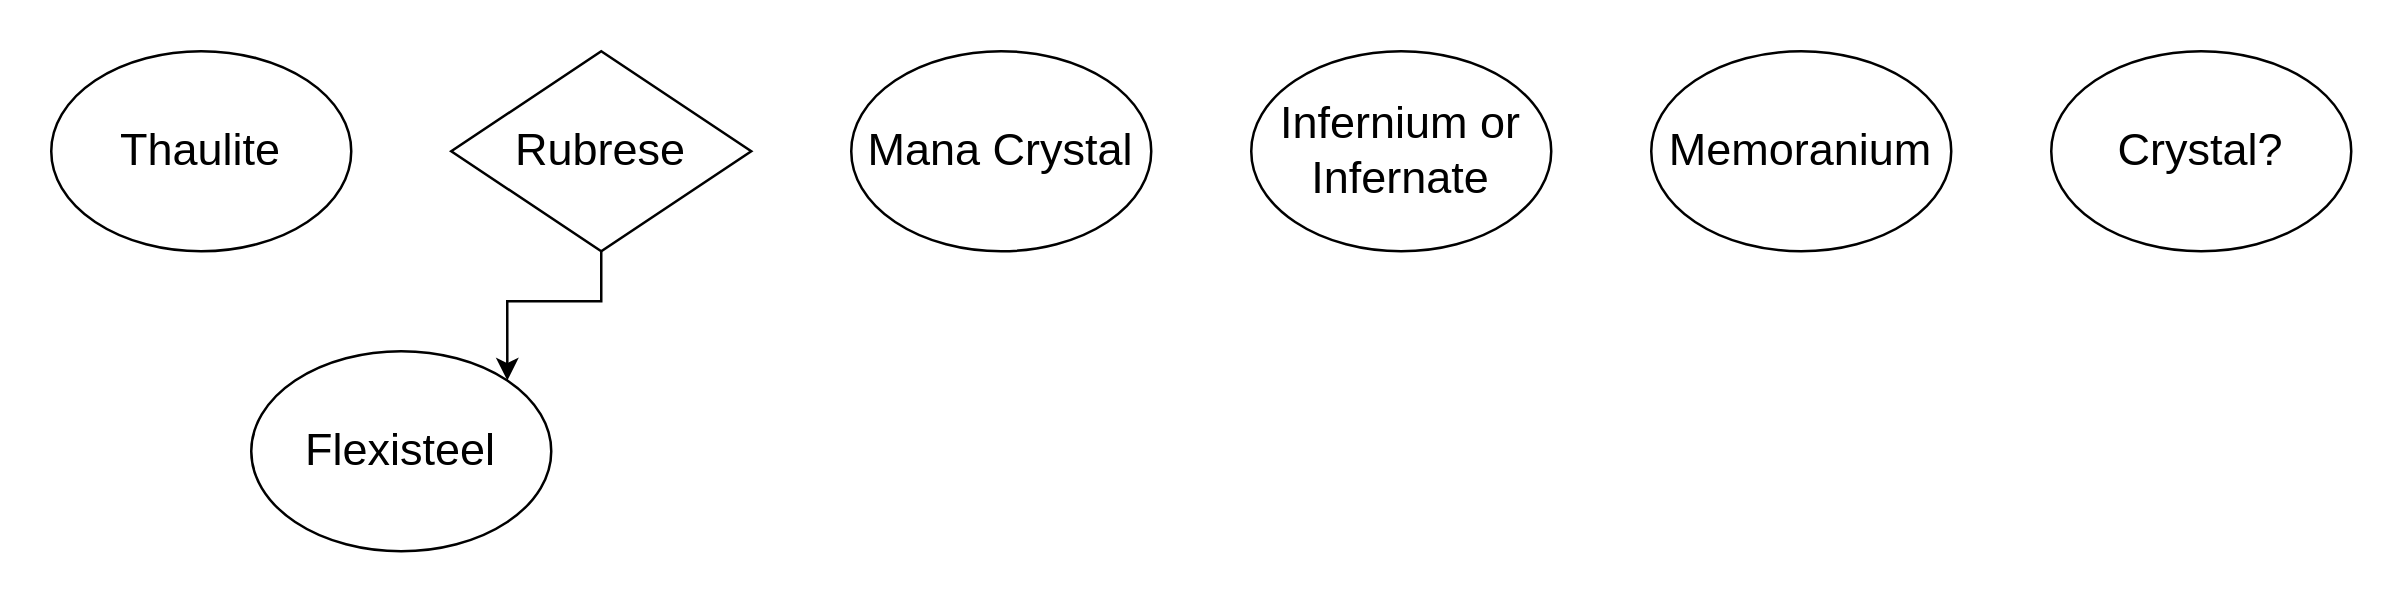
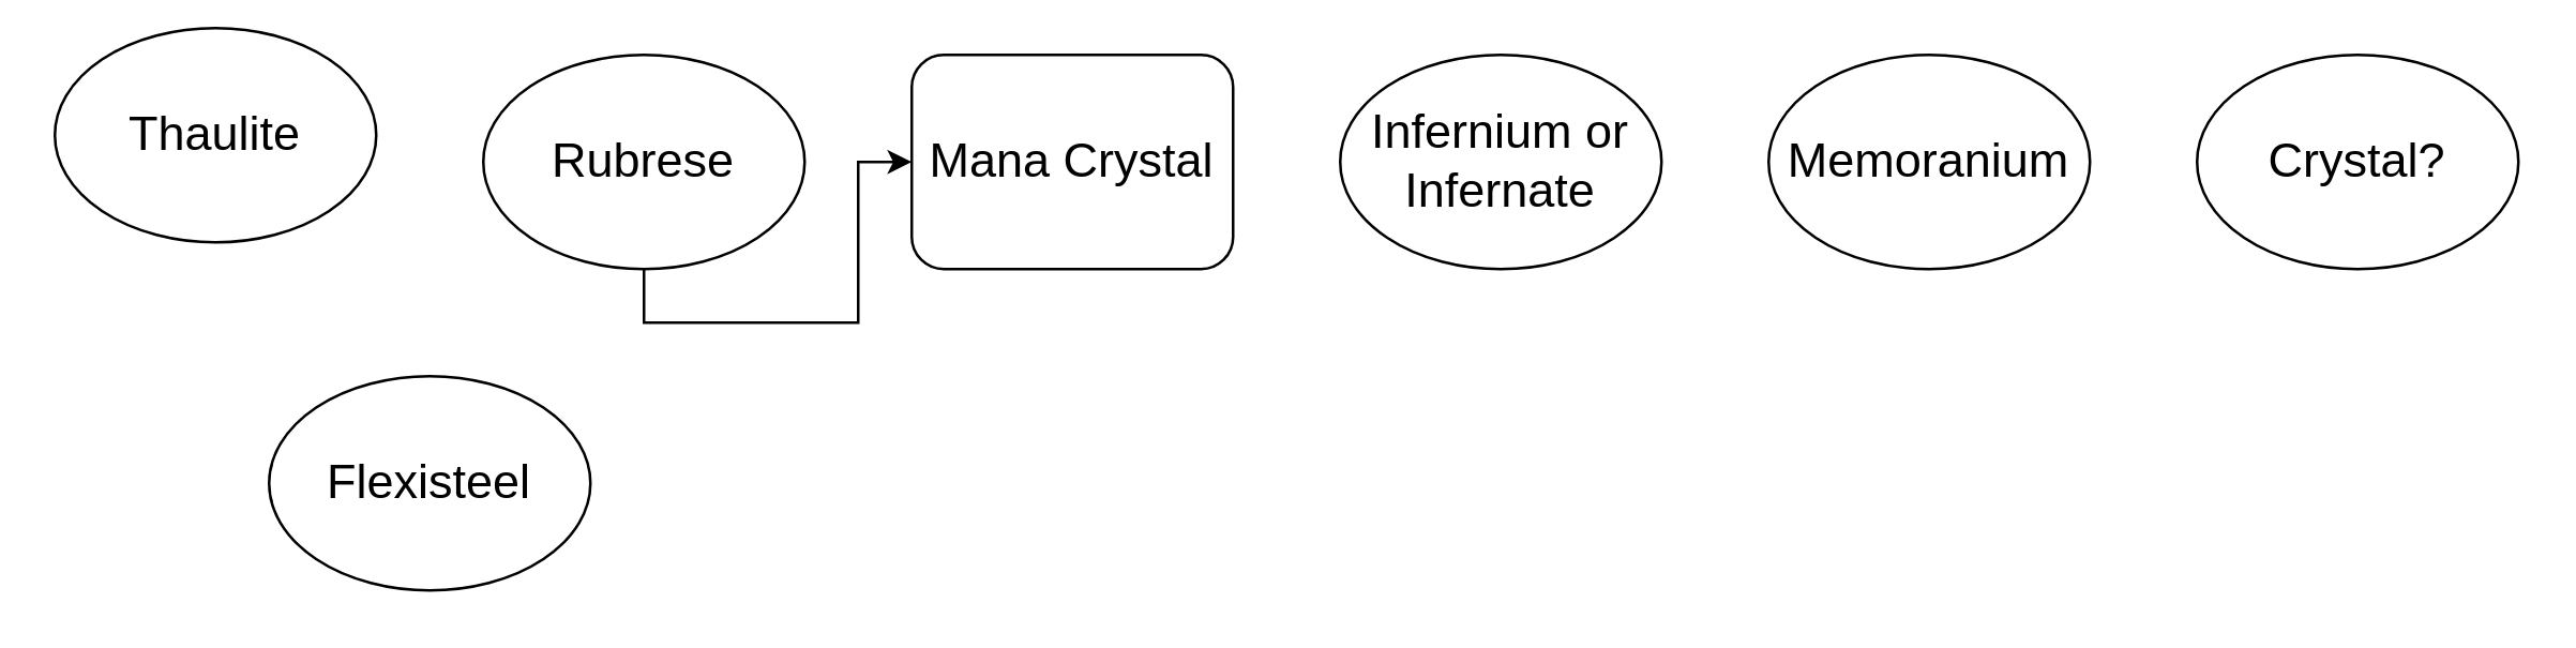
- <mxCell id="5" value="Thaulite" style="ellipse;whiteSpace=wrap;html=1;fontStyle=0;fontSize=18;fontFamily=Helvetica;" vertex="1" parent="1"><mxGeometry x="20" y="20" width="120" height="80" as="geometry" /></mxCell>
+ <mxCell id="5" value="Thaulite" style="ellipse;whiteSpace=wrap;html=1;fontStyle=0;fontSize=18;fontFamily=Helvetica;" vertex="1" parent="1"><mxGeometry x="20" y="10" width="120" height="80" as="geometry" /></mxCell>
- <mxCell id="3" value="Rubrese" style="rhombus;whiteSpace=wrap;html=1;fontStyle=0;fontSize=18;fontFamily=Helvetica;" vertex="1" parent="1"><mxGeometry x="180" y="20" width="120" height="80" as="geometry" /></mxCell>
+ <mxCell id="3" value="Rubrese" style="ellipse;whiteSpace=wrap;html=1;fontStyle=0;fontSize=18;fontFamily=Helvetica;" vertex="1" parent="1"><mxGeometry x="180" y="20" width="120" height="80" as="geometry" /></mxCell>
- <mxCell id="8" value="Mana Crystal" style="ellipse;whiteSpace=wrap;html=1;fontStyle=0;fontSize=18;fontFamily=Helvetica;" vertex="1" parent="1"><mxGeometry x="340" y="20" width="120" height="80" as="geometry" /></mxCell>
+ <mxCell id="8" value="Mana Crystal" style="whiteSpace=wrap;html=1;fontStyle=0;fontSize=18;fontFamily=Helvetica;rounded=1;" vertex="1" parent="1"><mxGeometry x="340" y="20" width="120" height="80" as="geometry" /></mxCell>
- <mxCell id="2" style="edgeStyle=orthogonalEdgeStyle;rounded=0;orthogonalLoop=1;jettySize=auto;html=1;exitX=0.5;exitY=1;exitDx=0;exitDy=0;entryX=1;entryY=0;entryDx=0;entryDy=0;" edge="1" parent="1" source="3" target="6"><mxGeometry relative="1" as="geometry" /></mxCell>
+ <mxCell id="2" style="edgeStyle=orthogonalEdgeStyle;rounded=0;orthogonalLoop=1;jettySize=auto;html=1;exitX=0.5;exitY=1;exitDx=0;exitDy=0;" edge="1" parent="1" source="3" target="8"><mxGeometry relative="1" as="geometry" /></mxCell>
